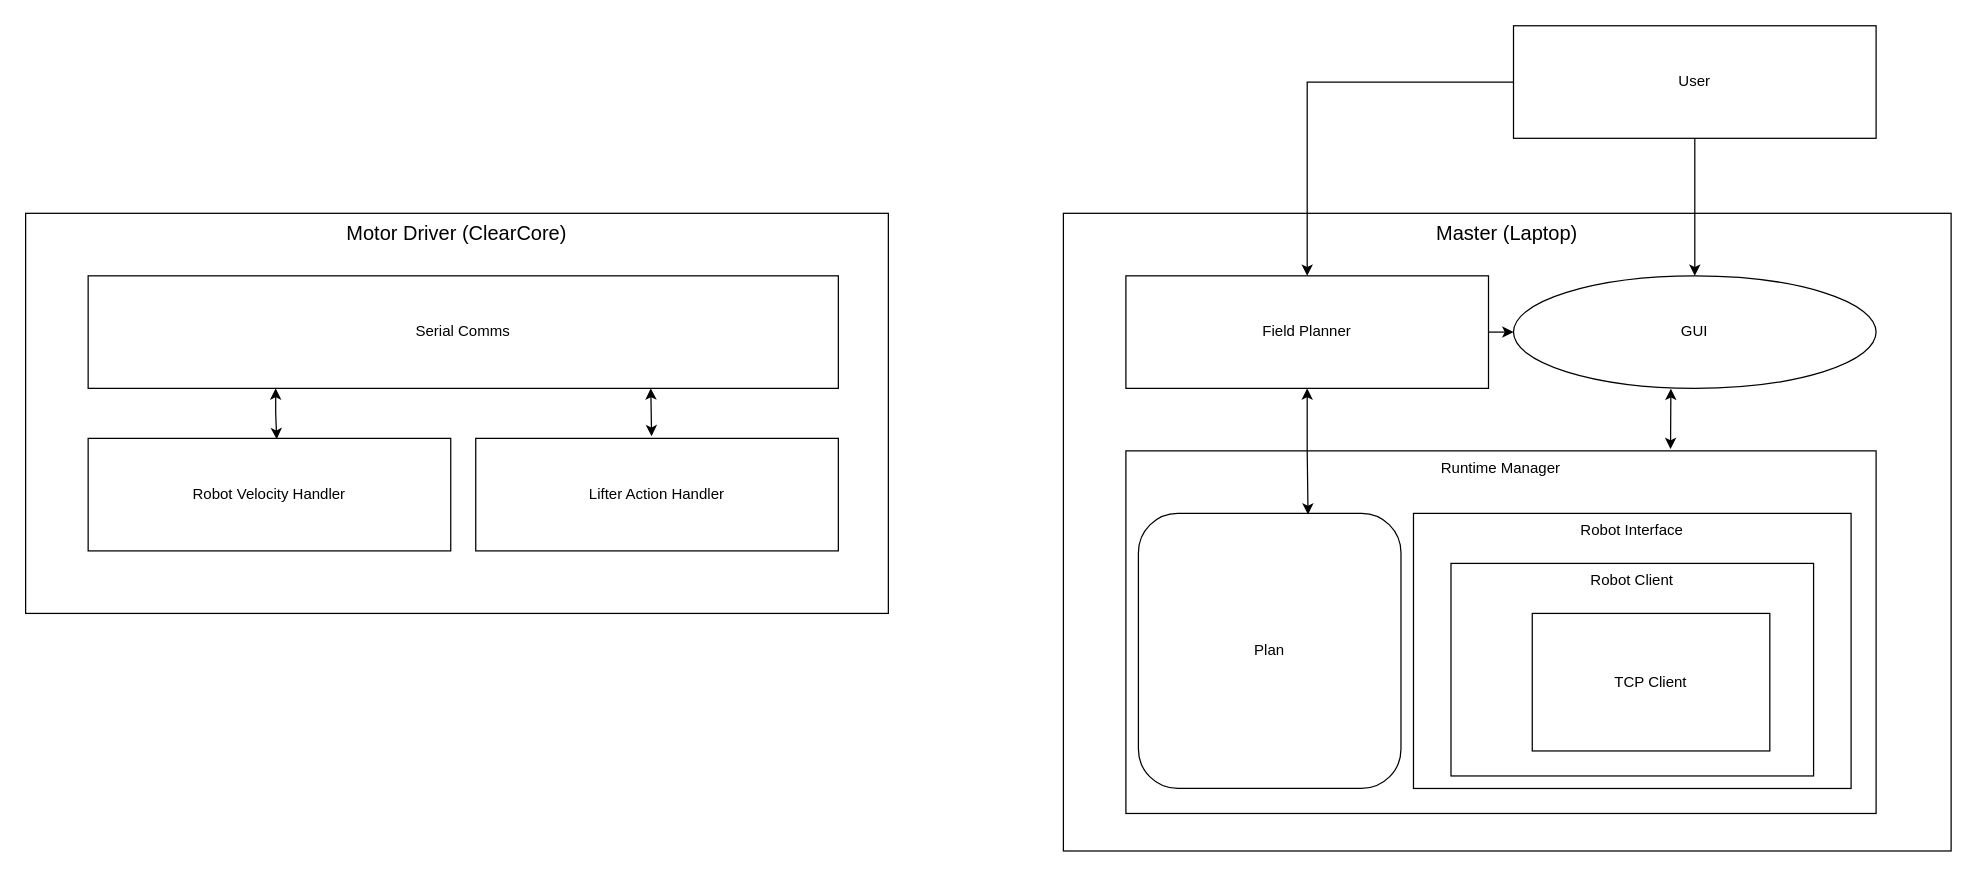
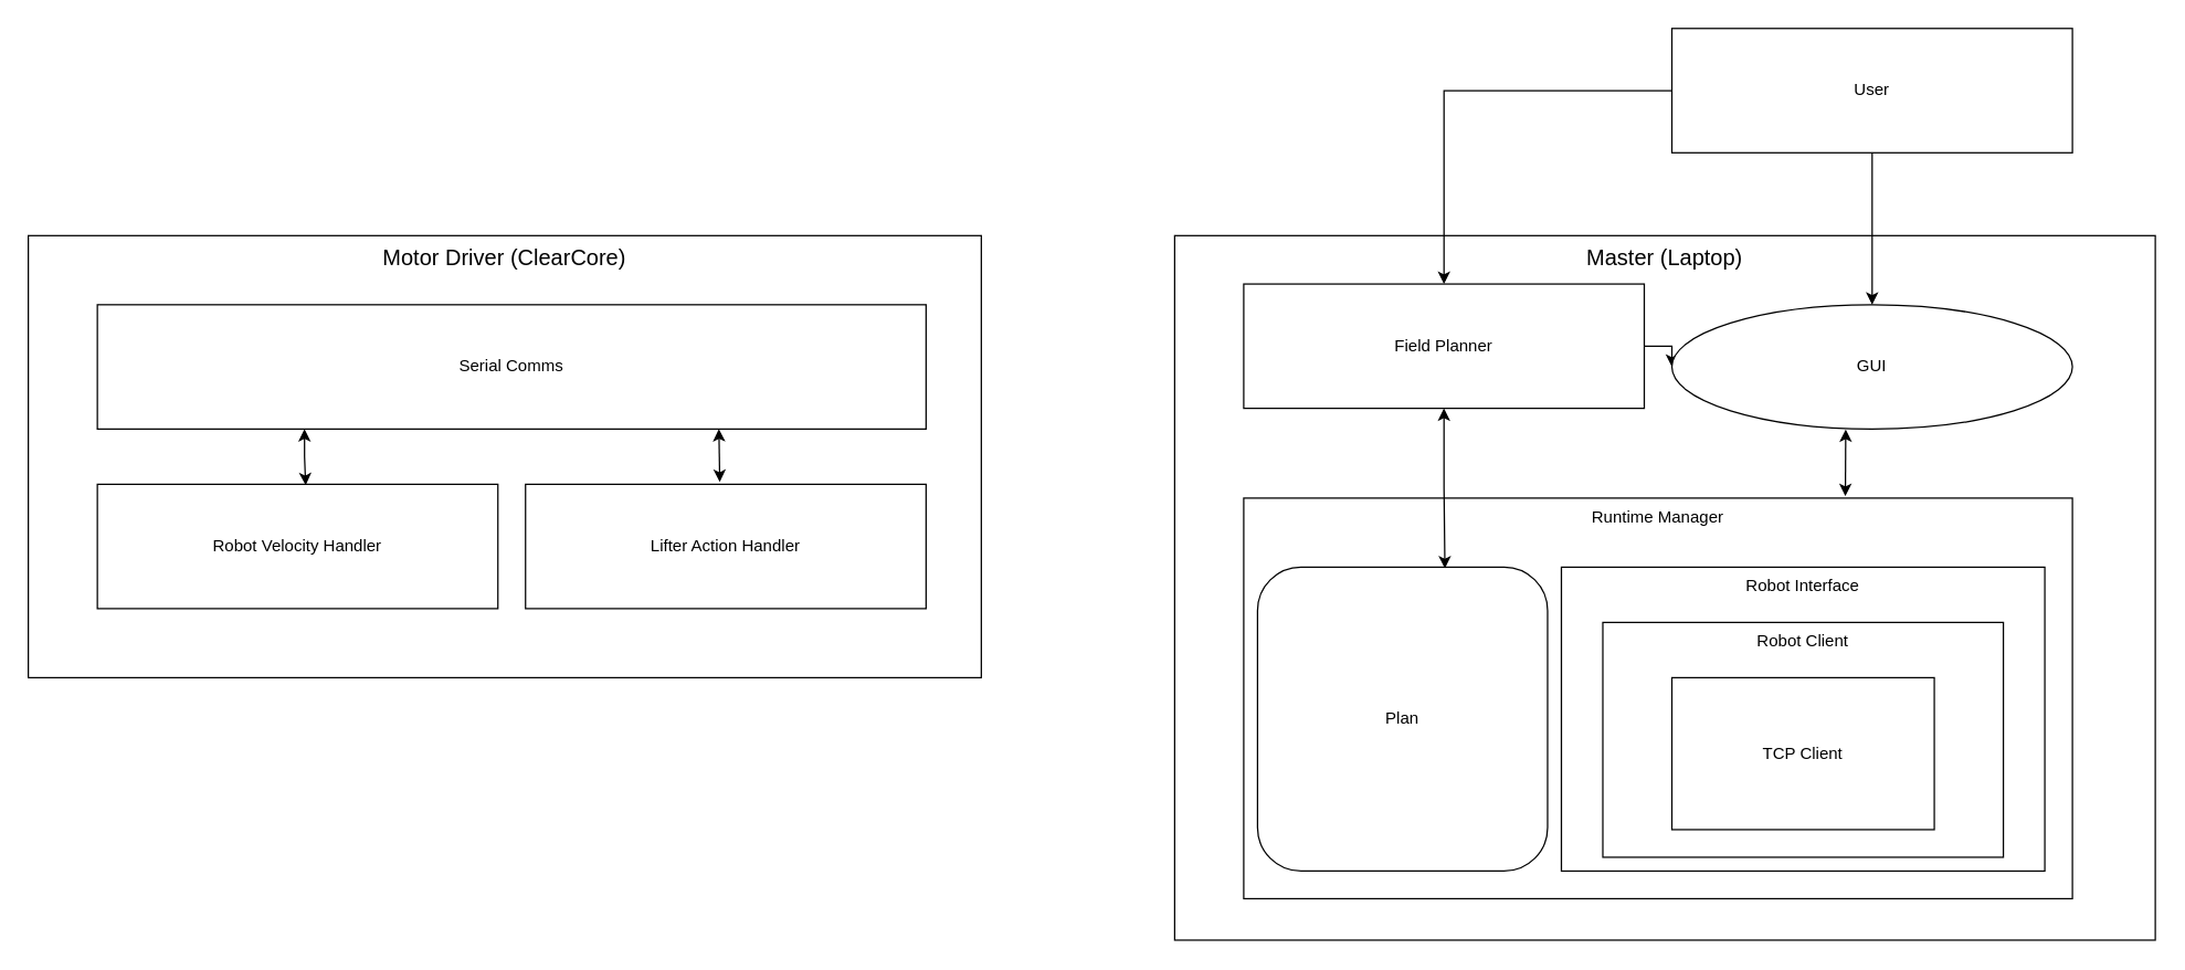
- <mxCell id="4" value="Field Planner" style="rounded=0;whiteSpace=wrap;html=1;" vertex="1" parent="1"><mxGeometry x="900" y="220" width="290" height="90" as="geometry" /></mxCell>
+ <mxCell id="4" value="Field Planner" style="rounded=0;whiteSpace=wrap;html=1;" vertex="1" parent="1"><mxGeometry x="900" y="205" width="290" height="90" as="geometry" /></mxCell>
- <mxCell id="10" value="TCP Client" style="rounded=0;whiteSpace=wrap;html=1;verticalAlign=middle;" vertex="1" parent="1"><mxGeometry x="1225" y="490" width="190" height="110" as="geometry" /></mxCell>
+ <mxCell id="10" value="TCP Client" style="rounded=0;whiteSpace=wrap;html=1;verticalAlign=middle;" vertex="1" parent="1"><mxGeometry x="1210" y="490" width="190" height="110" as="geometry" /></mxCell>
